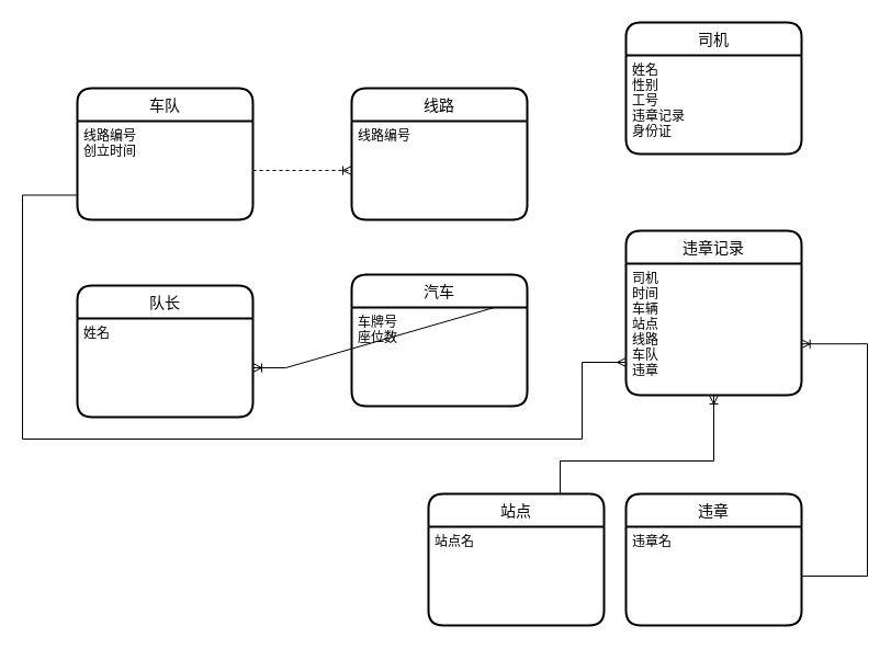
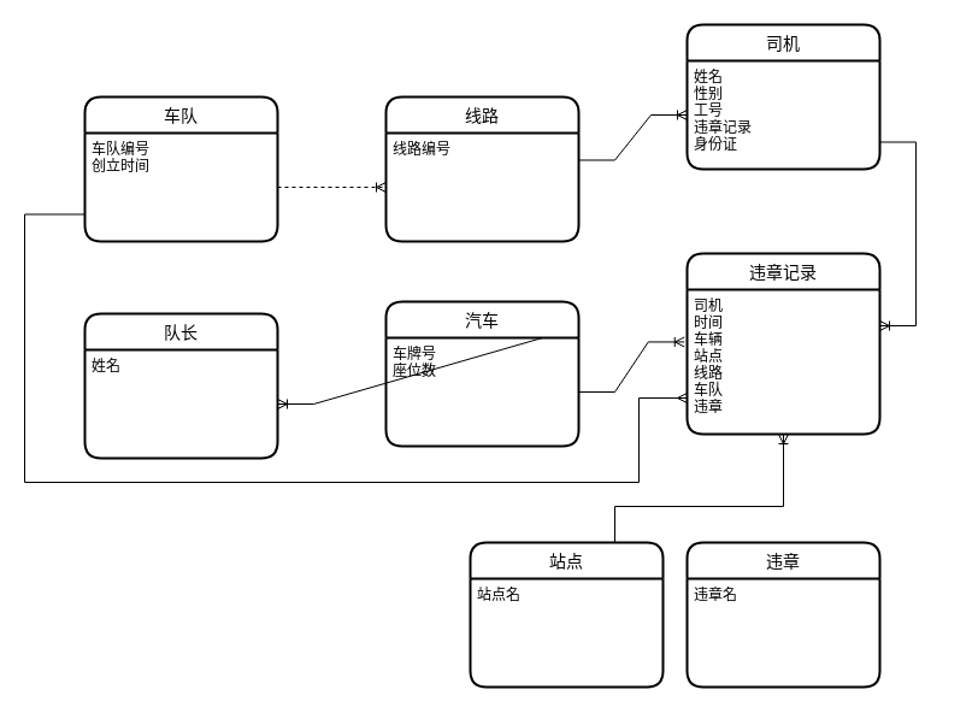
+ <mxCell id="14" value="" style="edgeStyle=entityRelationEdgeStyle;fontSize=12;html=1;endArrow=ERoneToMany;rounded=0;entryX=0;entryY=0.5;entryDx=0;entryDy=0;exitX=1;exitY=0.25;exitDx=0;exitDy=0;" parent="1" source="5" target="7" edge="1"><mxGeometry width="100" height="100" relative="1" as="geometry"><mxPoint x="440" y="170" as="sourcePoint" /><mxPoint x="540" y="70" as="targetPoint" /></mxGeometry></mxCell>
- <mxCell id="3" value="线路编号&#10;创立时间" style="align=left;strokeColor=none;fillColor=none;spacingLeft=4;fontSize=12;verticalAlign=top;resizable=0;rotatable=0;part=1;" parent="2" vertex="1"><mxGeometry y="30" width="160" height="90" as="geometry" /></mxCell>
+ <mxCell id="3" value="车队编号&#10;创立时间" style="align=left;strokeColor=none;fillColor=none;spacingLeft=4;fontSize=12;verticalAlign=top;resizable=0;rotatable=0;part=1;" parent="2" vertex="1"><mxGeometry y="30" width="160" height="90" as="geometry" /></mxCell>
+ <mxCell id="21" value="" style="edgeStyle=entityRelationEdgeStyle;fontSize=12;html=1;endArrow=ERoneToMany;rounded=0;entryX=1;entryY=0.25;entryDx=0;entryDy=0;exitX=1;exitY=0.75;exitDx=0;exitDy=0;" parent="1" source="7" target="20" edge="1"><mxGeometry width="100" height="100" relative="1" as="geometry"><mxPoint x="740" y="178" as="sourcePoint" /><mxPoint x="540" y="360" as="targetPoint" /></mxGeometry></mxCell>
+ <mxCell id="23" value="" style="edgeStyle=entityRelationEdgeStyle;fontSize=12;html=1;endArrow=ERoneToMany;rounded=0;exitX=1;exitY=0.5;exitDx=0;exitDy=0;entryX=-0.014;entryY=0.362;entryDx=0;entryDy=0;entryPerimeter=0;" parent="1" source="11" target="20" edge="1"><mxGeometry width="100" height="100" relative="1" as="geometry"><mxPoint x="440" y="460" as="sourcePoint" /><mxPoint x="540" y="360" as="targetPoint" /></mxGeometry></mxCell>
- <mxCell id="22" value="" style="edgeStyle=orthogonalEdgeStyle;fontSize=12;html=1;endArrow=ERoneToMany;rounded=0;entryX=0.998;entryY=0.61;entryDx=0;entryDy=0;entryPerimeter=0;exitX=1;exitY=0.5;exitDx=0;exitDy=0;" parent="1" source="9" target="20" edge="1"><mxGeometry width="100" height="100" relative="1" as="geometry"><mxPoint x="440" y="460" as="sourcePoint" /><mxPoint x="540" y="360" as="targetPoint" /><Array as="points"><mxPoint x="790" y="525" /><mxPoint x="790" y="313" /></Array></mxGeometry></mxCell>
